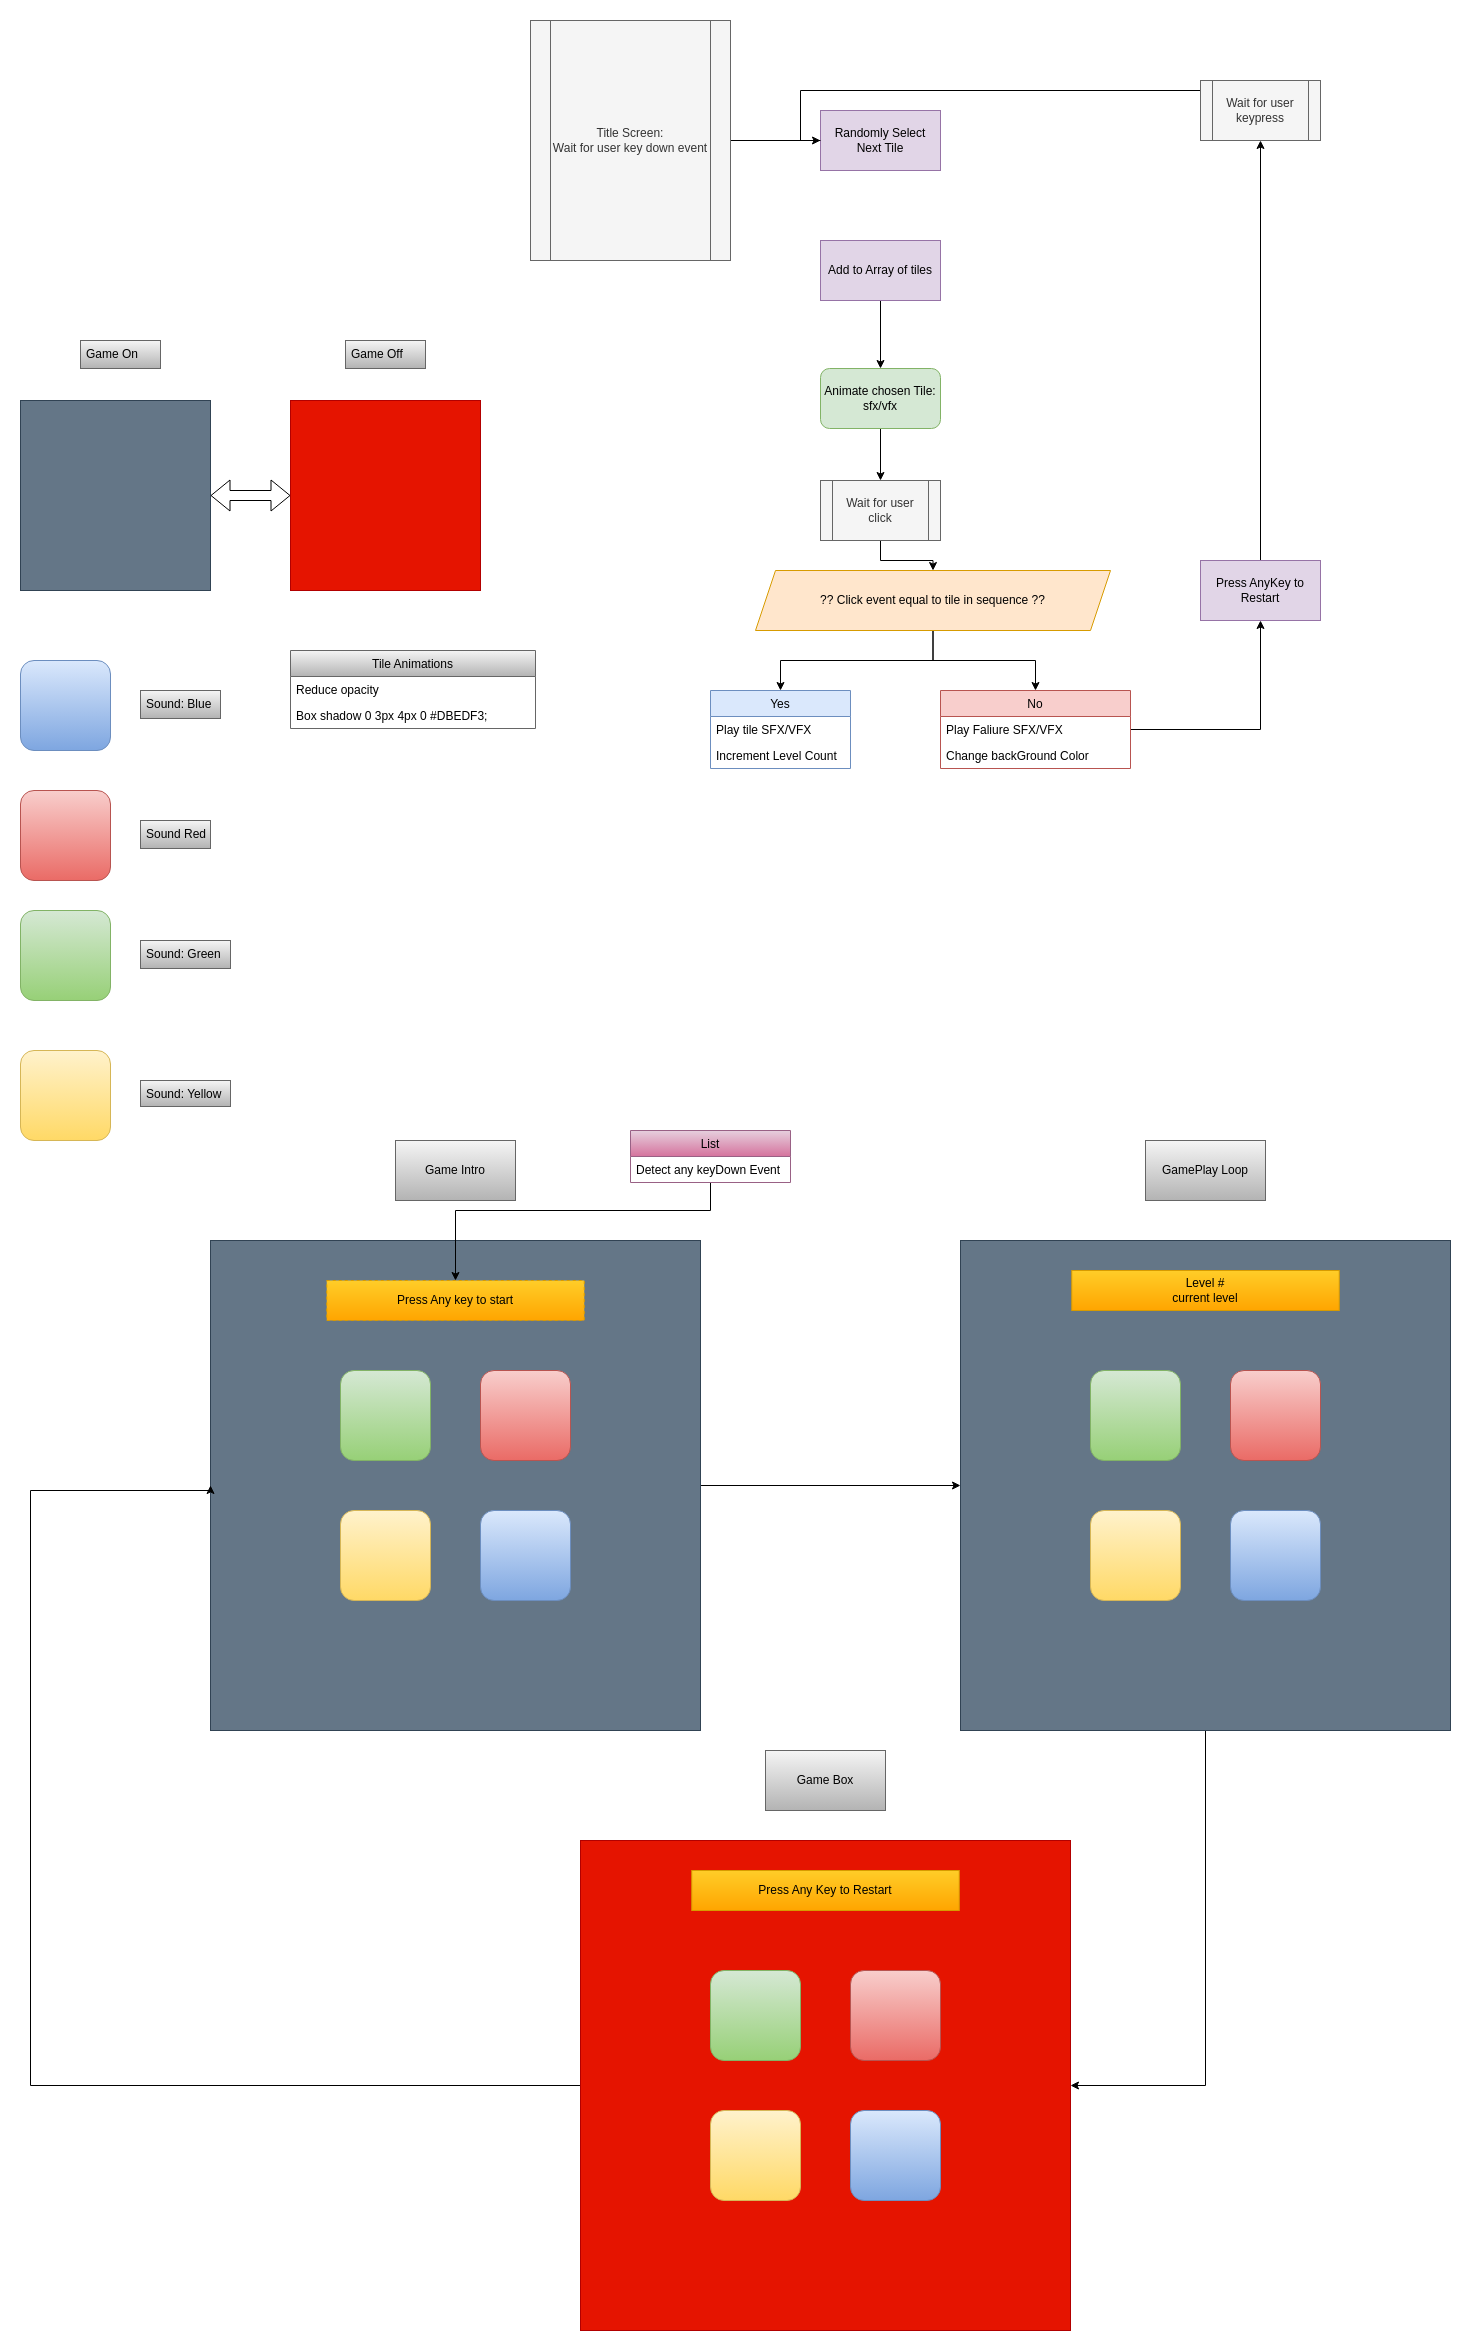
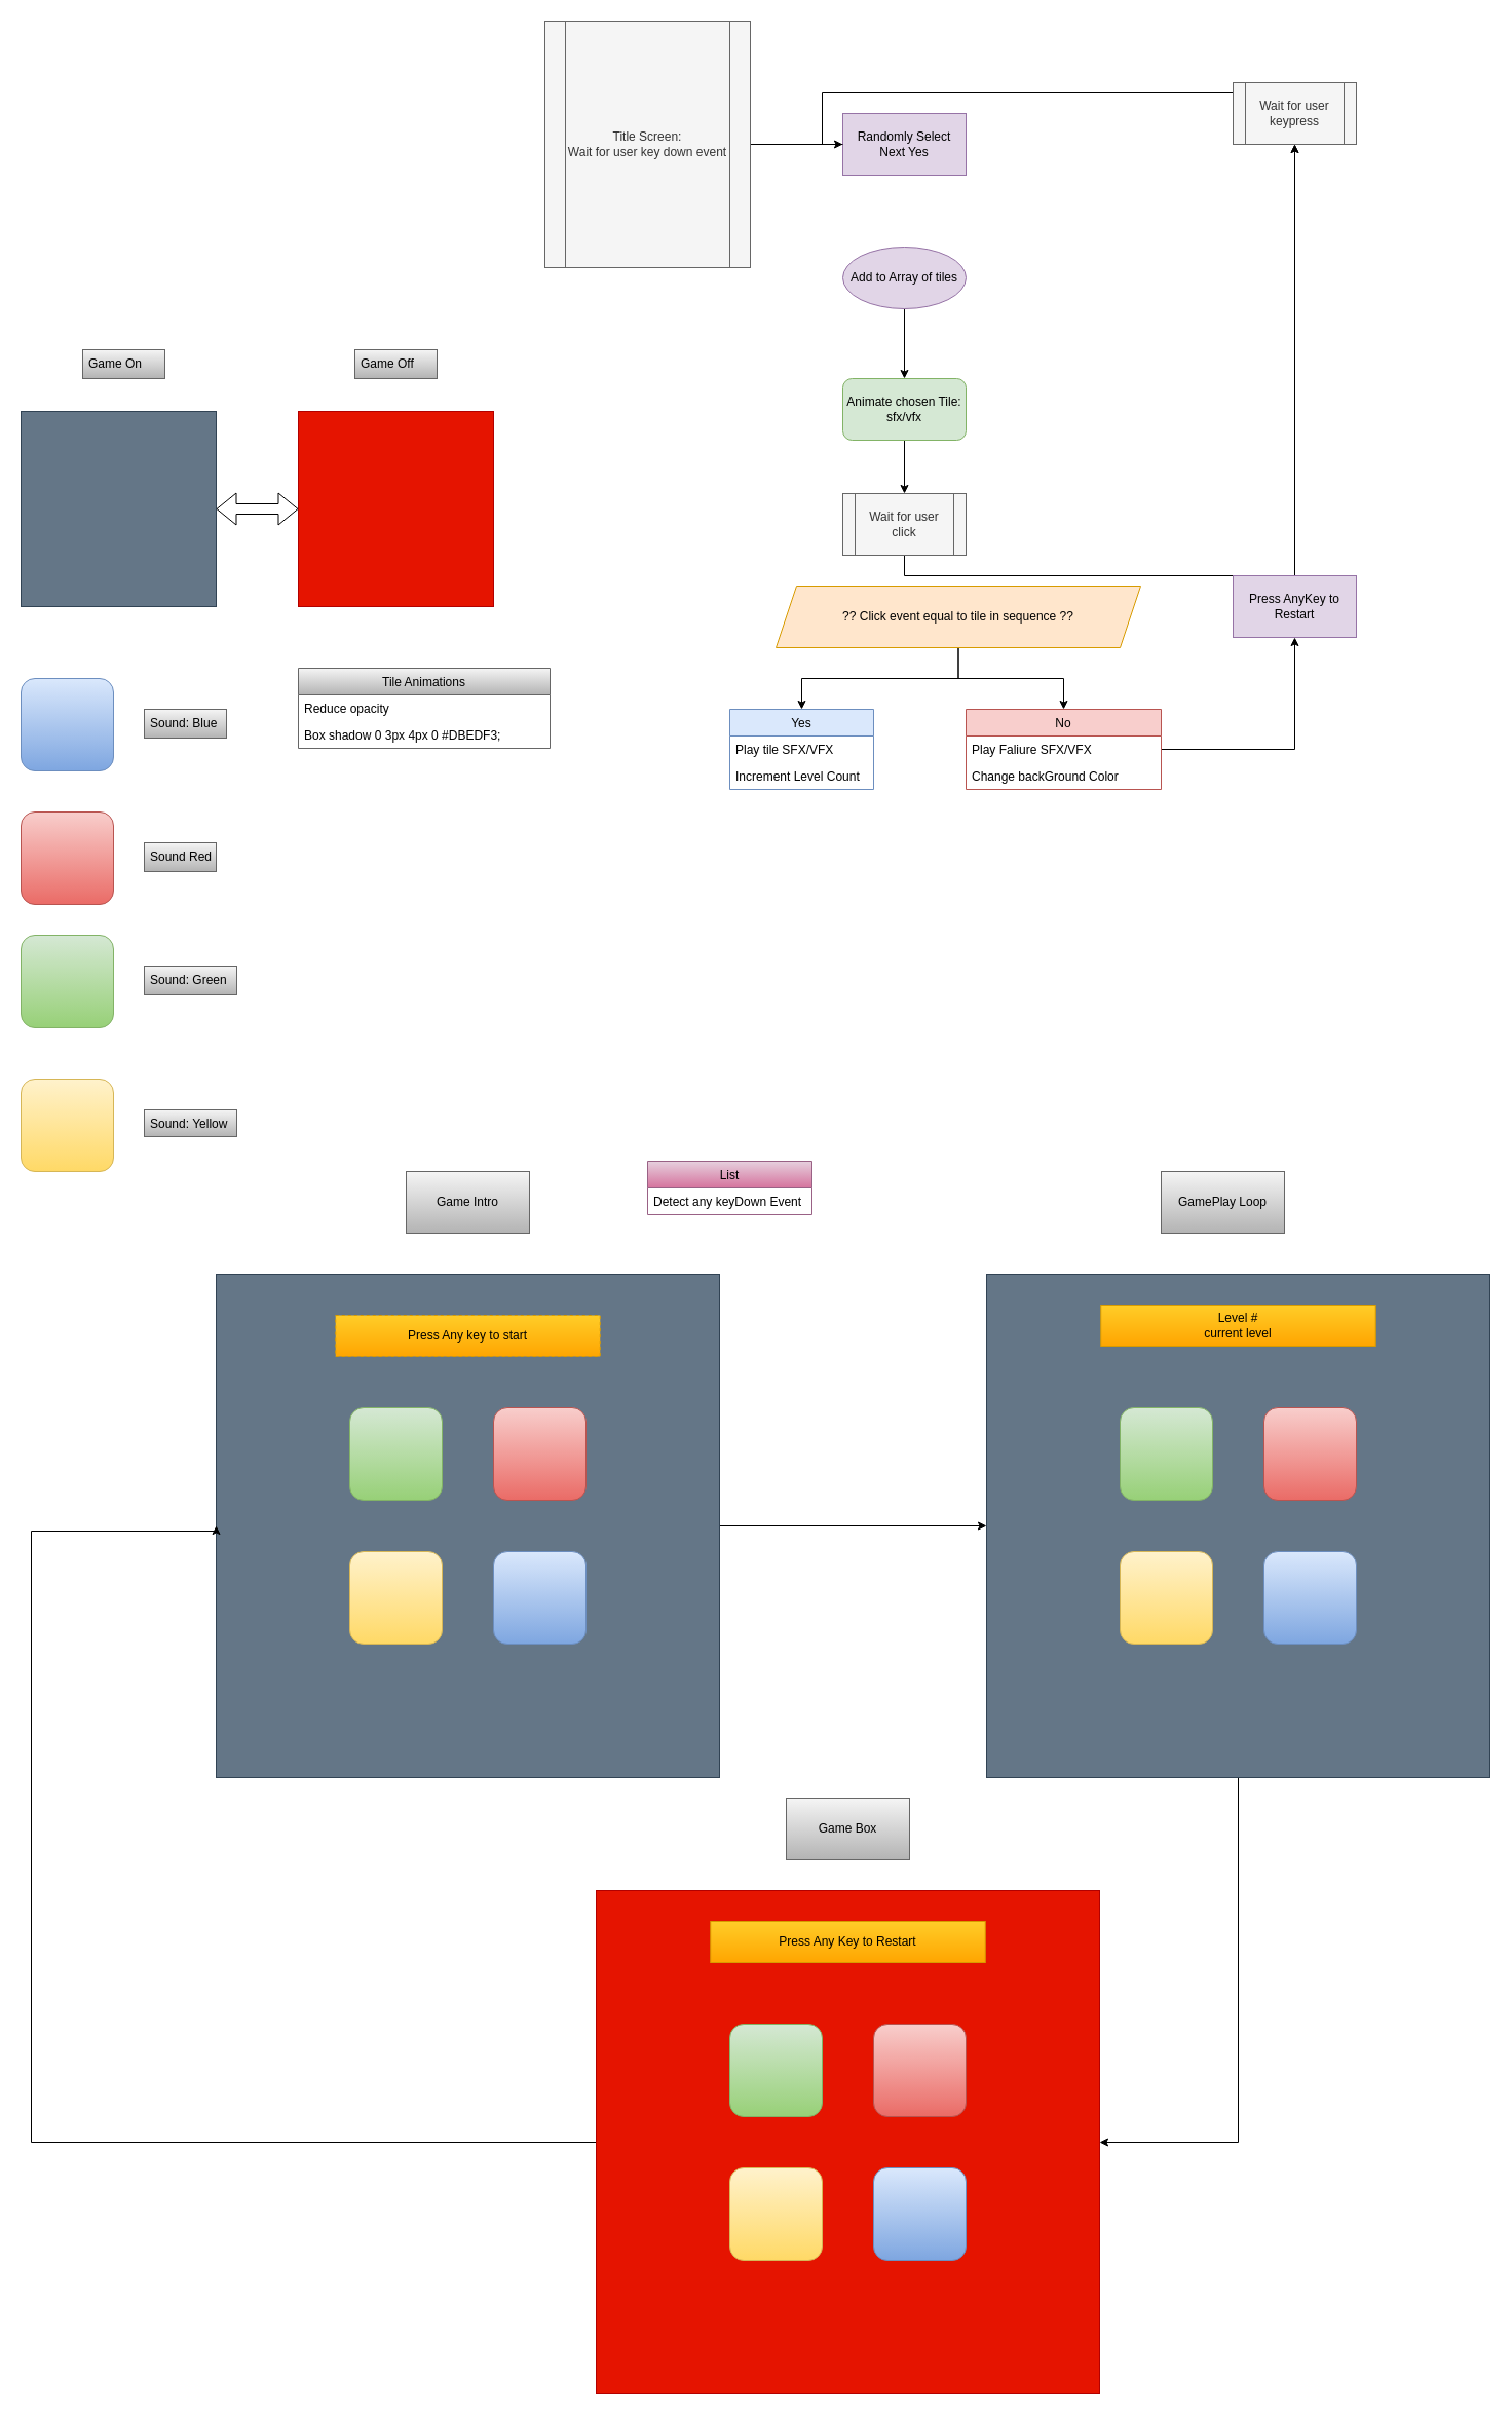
- <mxCell id="55" value="Randomly Select Next Tile" style="rounded=0;whiteSpace=wrap;html=1;fillColor=#e1d5e7;strokeColor=#9673a6;" vertex="1" parent="1"><mxGeometry y="110" width="120" height="60" as="geometry" x="820" /></mxCell>
+ <mxCell id="55" value="Randomly Select Next Yes" style="rounded=0;whiteSpace=wrap;html=1;fillColor=#e1d5e7;strokeColor=#9673a6;" vertex="1" parent="1"><mxGeometry y="110" width="120" height="60" as="geometry" x="820" /></mxCell>
- <mxCell id="57" value="Add to Array of tiles" style="rounded=0;whiteSpace=wrap;html=1;fillColor=#e1d5e7;strokeColor=#9673a6;" vertex="1" parent="1"><mxGeometry y="240" width="120" height="60" as="geometry" x="820" /></mxCell>
+ <mxCell id="57" value="Add to Array of tiles" style="ellipse;whiteSpace=wrap;html=1;fillColor=#e1d5e7;strokeColor=#9673a6;" vertex="1" parent="1"><mxGeometry y="240" width="120" height="60" as="geometry" x="820" /></mxCell>
- <mxCell id="47" style="edgeStyle=orthogonalEdgeStyle;rounded=0;orthogonalLoop=1;jettySize=auto;html=1;exitX=0.5;exitY=1;exitDx=0;exitDy=0;" edge="1" parent="1" source="48" target="51"><mxGeometry relative="1" as="geometry" /></mxCell>
+ <mxCell id="47" style="edgeStyle=orthogonalEdgeStyle;rounded=0;orthogonalLoop=1;jettySize=auto;html=1;exitX=0.5;exitY=1;exitDx=0;exitDy=0;" edge="1" parent="1" source="48" target="65"><mxGeometry relative="1" as="geometry" /></mxCell>
- <mxCell id="9" value="GamePlay Loop" style="rounded=0;whiteSpace=wrap;html=1;gradientColor=#b3b3b3;fillColor=#f5f5f5;strokeColor=#666666;" vertex="1" parent="1"><mxGeometry x="1145" y="1140" width="120" height="60" as="geometry" /></mxCell>
+ <mxCell id="9" value="GamePlay Loop" style="rounded=0;whiteSpace=wrap;html=1;gradientColor=#b3b3b3;fillColor=#f5f5f5;strokeColor=#666666;" vertex="1" parent="1"><mxGeometry x="1130" y="1140" width="120" height="60" as="geometry" /></mxCell>
- <mxCell id="26" style="edgeStyle=orthogonalEdgeStyle;rounded=0;orthogonalLoop=1;jettySize=auto;html=1;" edge="1" parent="1" source="27" target="16"><mxGeometry relative="1" as="geometry"><Array as="points"><mxPoint x="710" y="1210" /><mxPoint x="455" y="1210" /></Array></mxGeometry></mxCell>
